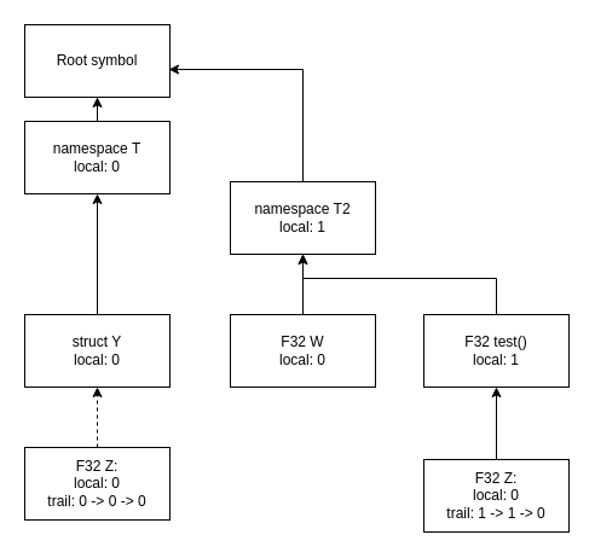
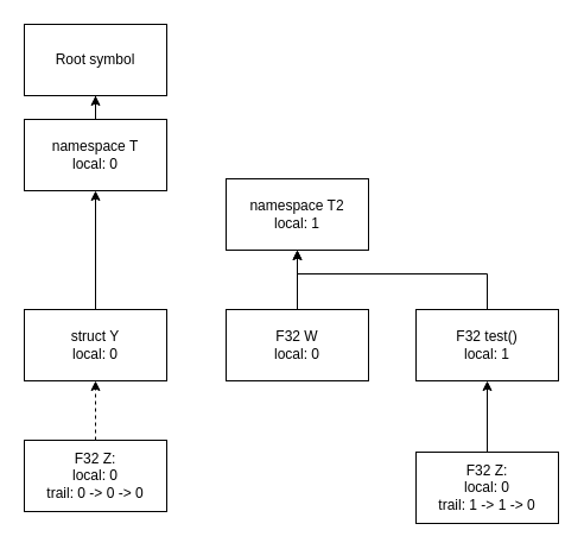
- <mxCell id="12" style="edgeStyle=orthogonalEdgeStyle;rounded=0;orthogonalLoop=1;jettySize=auto;html=1;entryX=0.992;entryY=0.617;entryDx=0;entryDy=0;entryPerimeter=0;" edge="1" parent="1" source="9" target="8"><mxGeometry relative="1" as="geometry"><Array as="points"><mxPoint x="250" y="57" /></Array></mxGeometry></mxCell>
